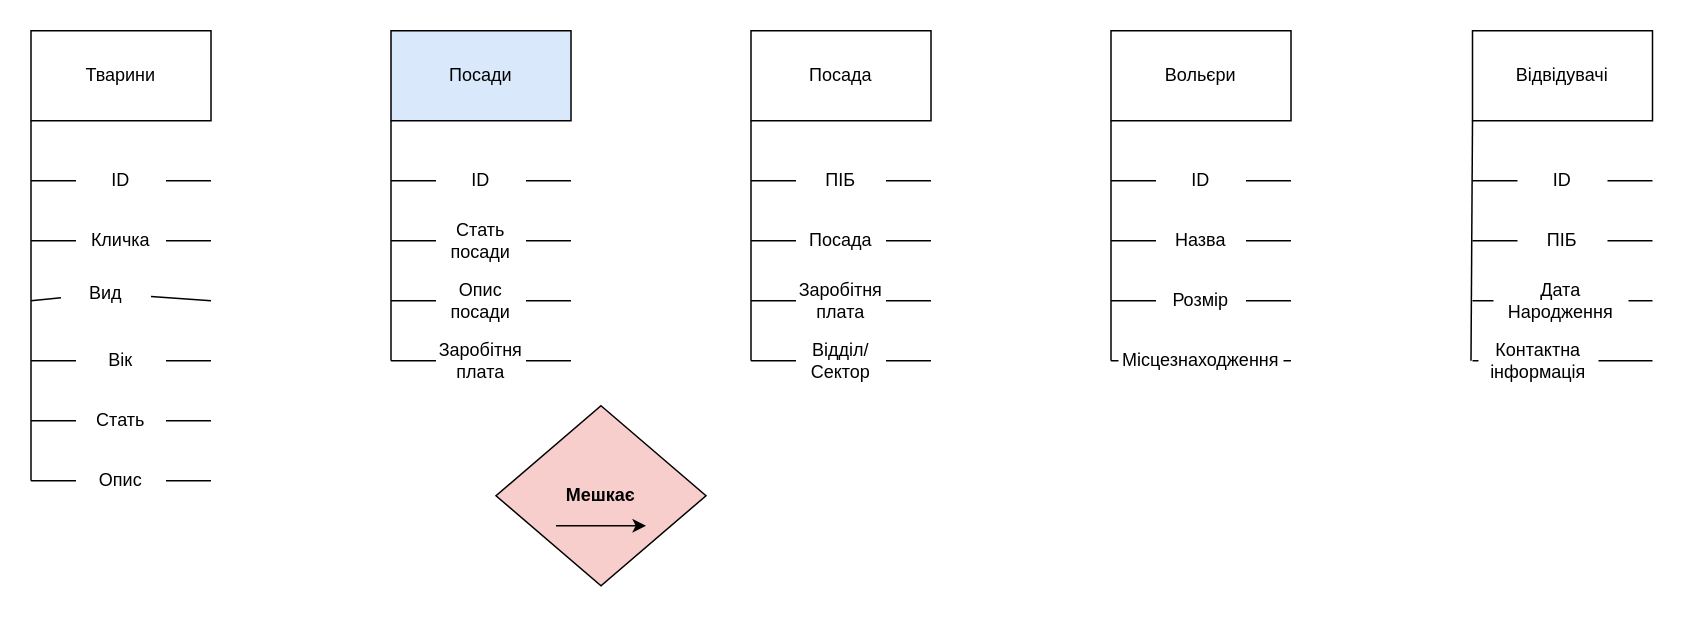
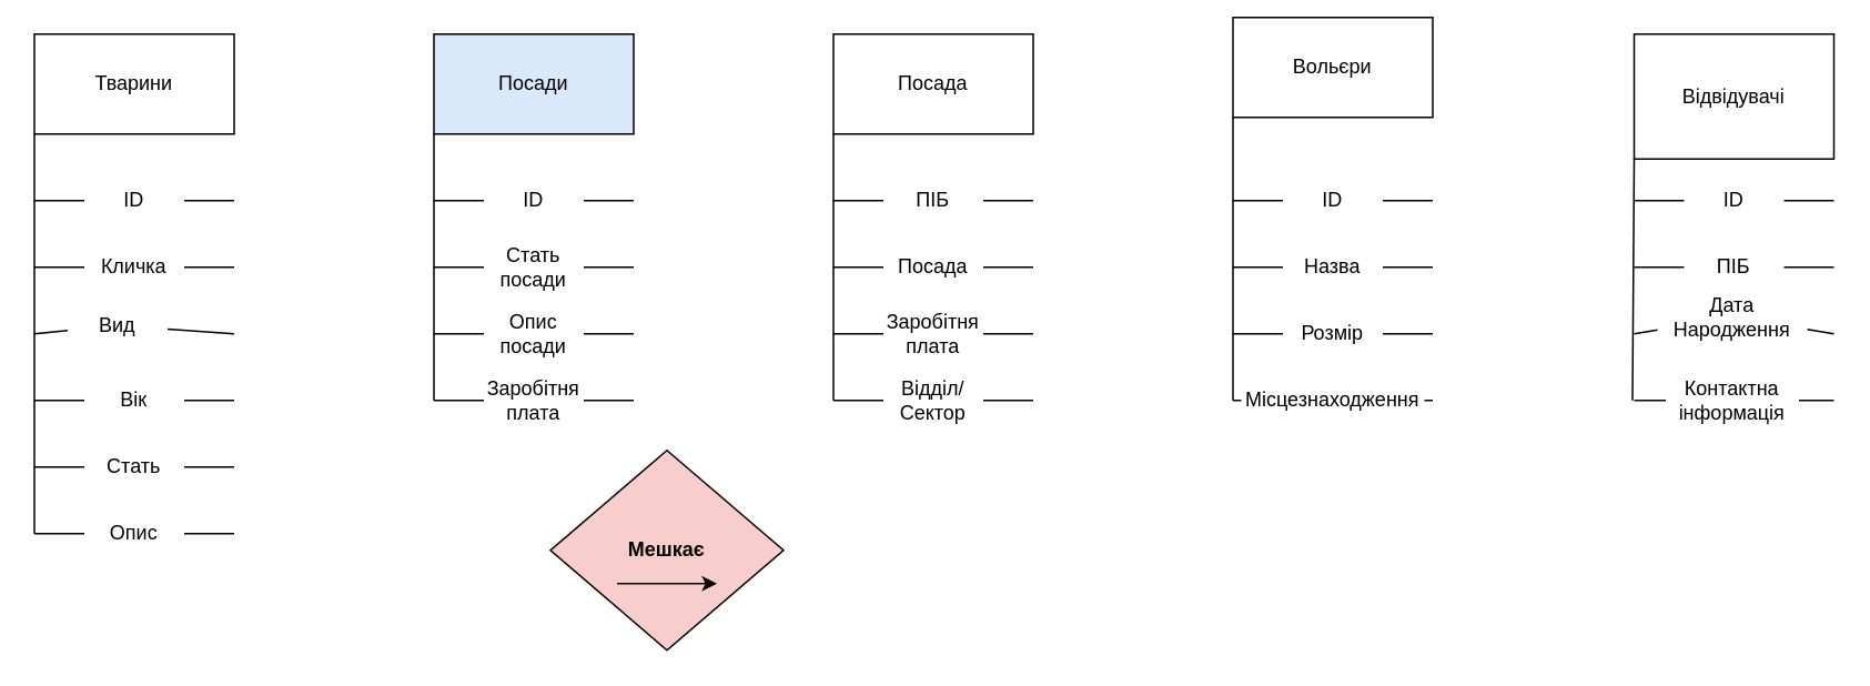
- <mxCell id="50" value="Вольєри" style="rounded=0;whiteSpace=wrap;html=1;" vertex="1" parent="1"><mxGeometry x="740" y="20" width="120" height="60" as="geometry" /></mxCell>
+ <mxCell id="50" value="Вольєри" style="rounded=0;whiteSpace=wrap;html=1;" vertex="1" parent="1"><mxGeometry x="740" y="10" width="120" height="60" as="geometry" /></mxCell>
- <mxCell id="64" value="Відвідувачі" style="rounded=0;whiteSpace=wrap;html=1;" vertex="1" parent="1"><mxGeometry x="981" y="20" width="120" height="60" as="geometry" /></mxCell>
+ <mxCell id="64" value="Відвідувачі" style="rounded=0;whiteSpace=wrap;html=1;" vertex="1" parent="1"><mxGeometry x="981" y="20" width="120" height="75" as="geometry" /></mxCell>
- <mxCell id="75" value="Дата Народження" style="text;html=1;align=center;verticalAlign=middle;whiteSpace=wrap;rounded=0;" vertex="1" parent="1"><mxGeometry x="995" y="190" width="90" height="20" as="geometry" /></mxCell>
+ <mxCell id="75" value="Дата Народження" style="text;html=1;align=center;verticalAlign=middle;whiteSpace=wrap;rounded=0;" vertex="1" parent="1"><mxGeometry x="995" y="180" width="90" height="20" as="geometry" /></mxCell>
- <mxCell id="77" value="Контактна інформація" style="text;html=1;align=center;verticalAlign=middle;whiteSpace=wrap;rounded=0;" vertex="1" parent="1"><mxGeometry x="985" y="230" width="80" height="20" as="geometry" /></mxCell>
+ <mxCell id="77" value="Контактна інформація" style="text;html=1;align=center;verticalAlign=middle;whiteSpace=wrap;rounded=0;" vertex="1" parent="1"><mxGeometry x="1000" y="230" width="80" height="20" as="geometry" /></mxCell>
